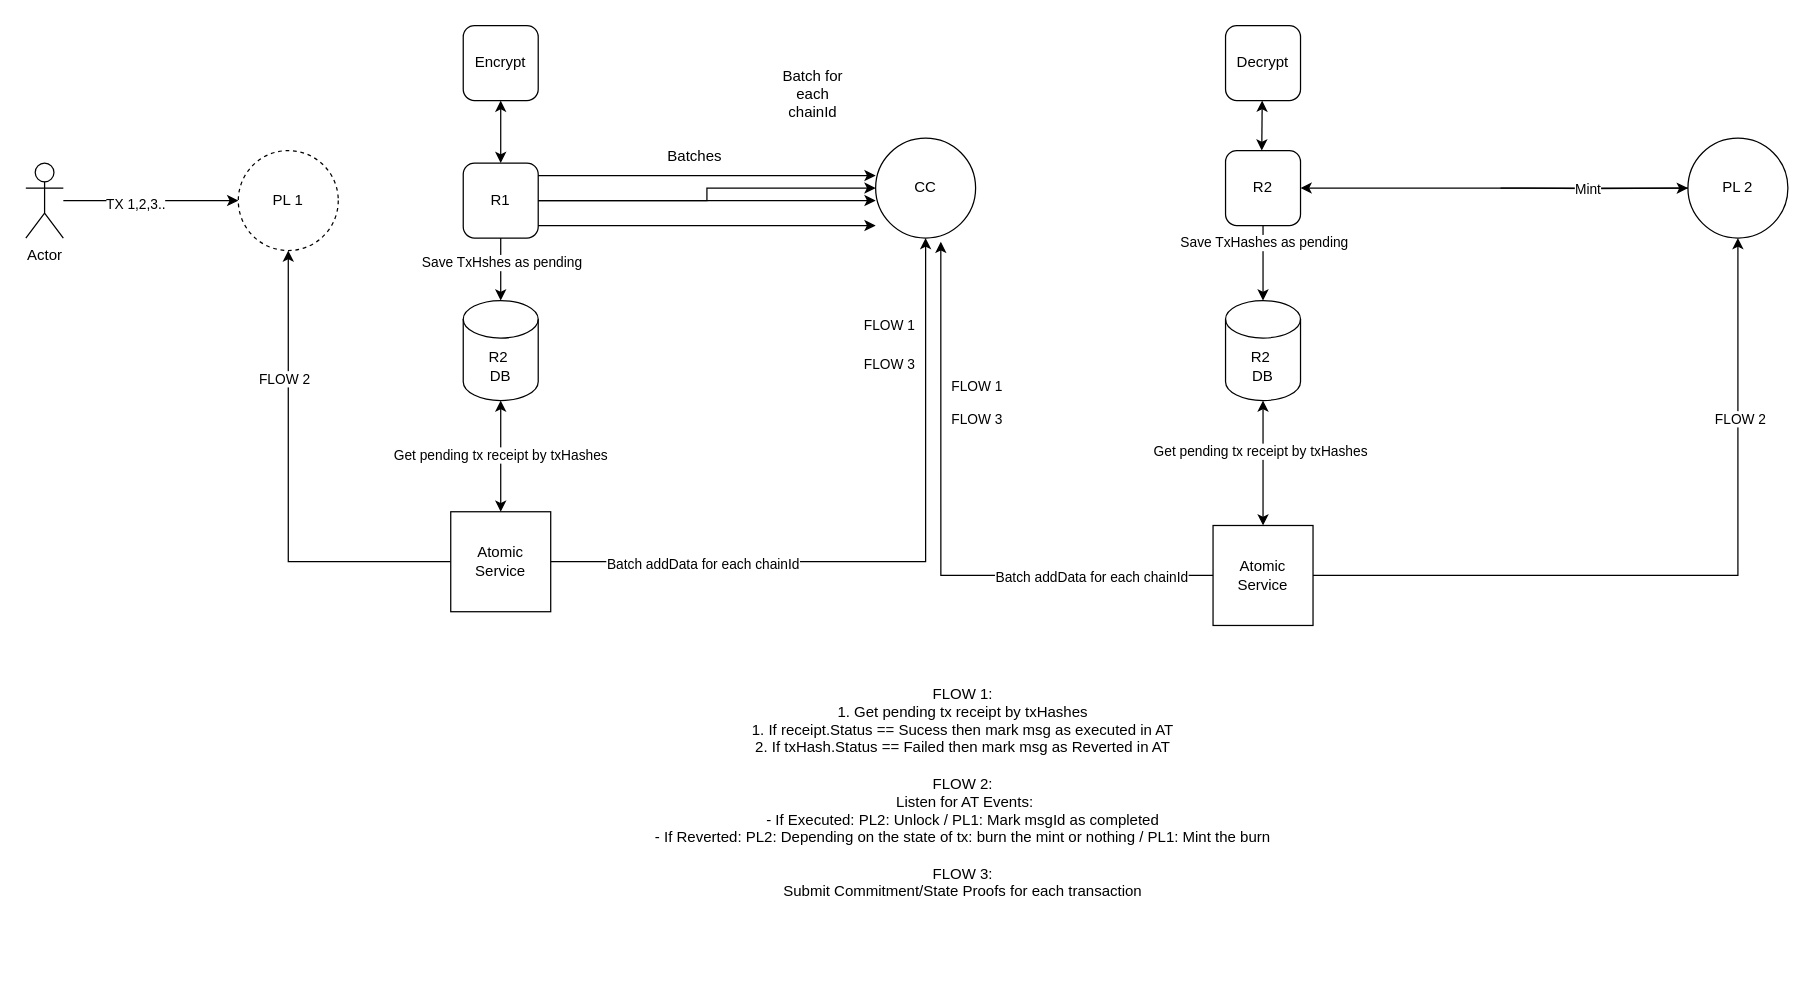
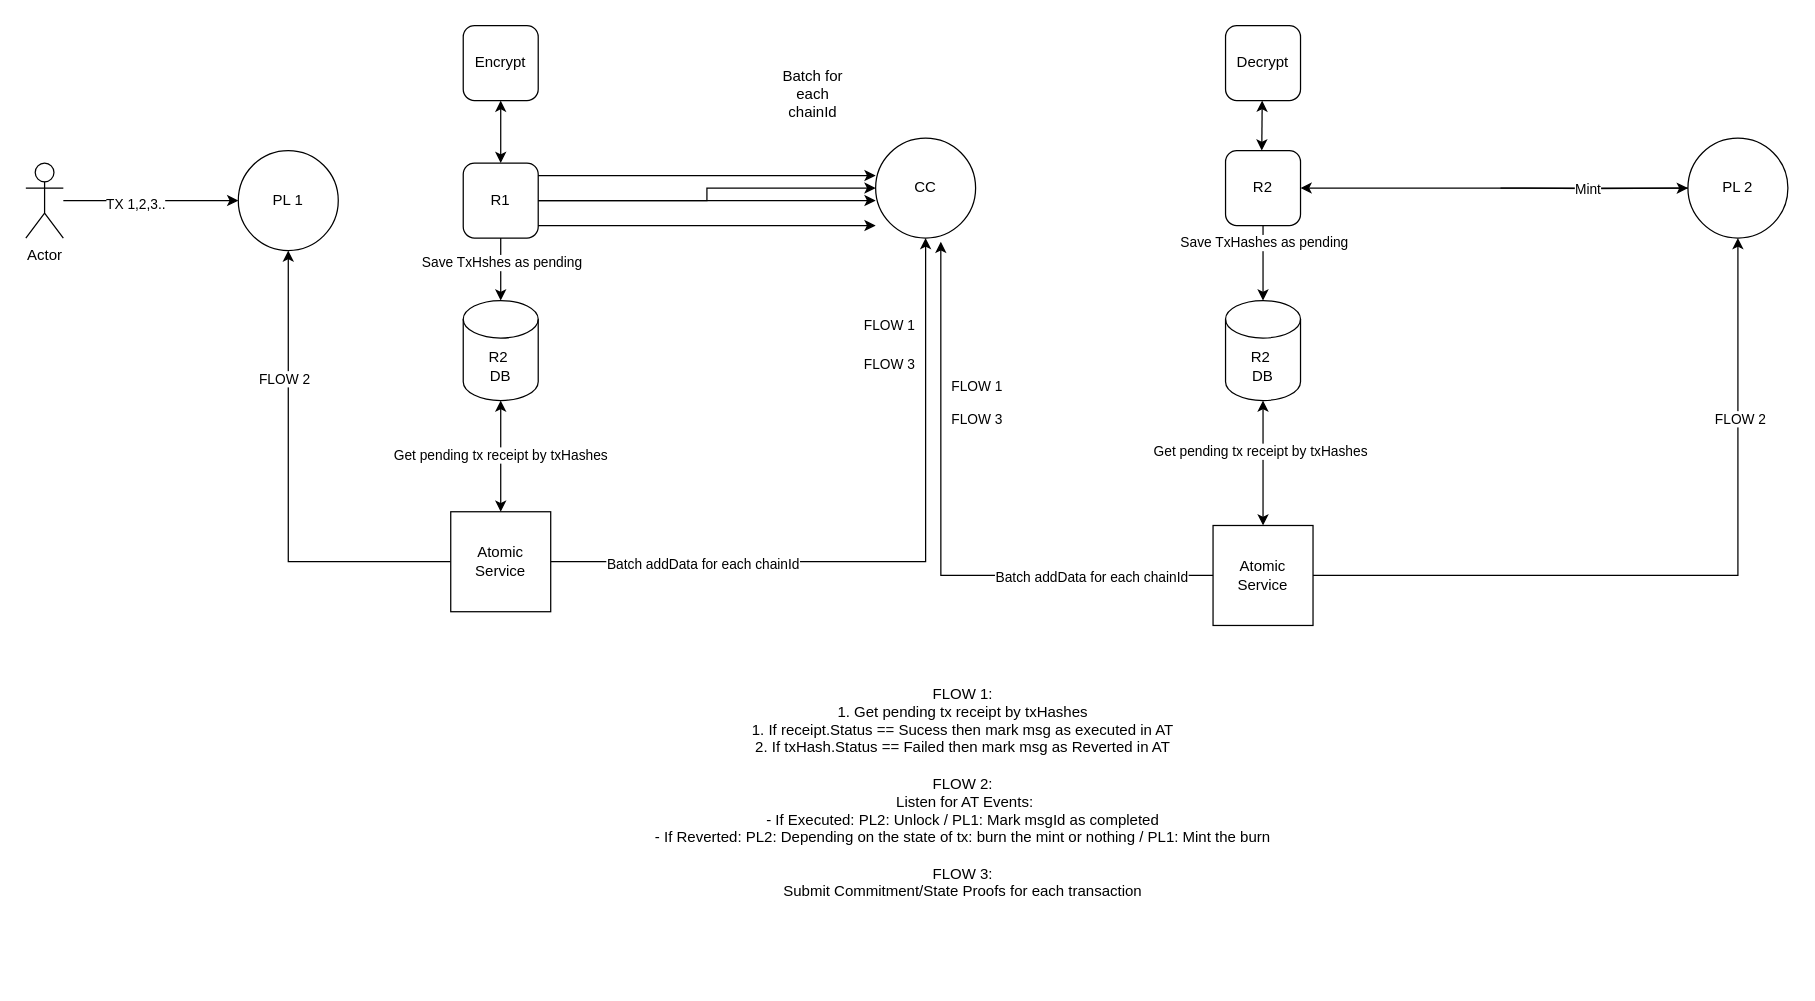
- <mxCell id="43" value="Batches" style="text;html=1;align=center;verticalAlign=middle;resizable=0;points=[];autosize=1;strokeColor=none;fillColor=none;" vertex="1" parent="1"><mxGeometry x="520" y="110" width="70" height="30" as="geometry" /></mxCell>
- <mxCell id="2" value="PL 1" style="ellipse;whiteSpace=wrap;html=1;aspect=fixed;dashed=1;" vertex="1" parent="1"><mxGeometry x="190" y="120" width="80" height="80" as="geometry" /></mxCell>
+ <mxCell id="2" value="PL 1" style="ellipse;whiteSpace=wrap;html=1;aspect=fixed;" vertex="1" parent="1"><mxGeometry x="190" y="120" width="80" height="80" as="geometry" /></mxCell>
